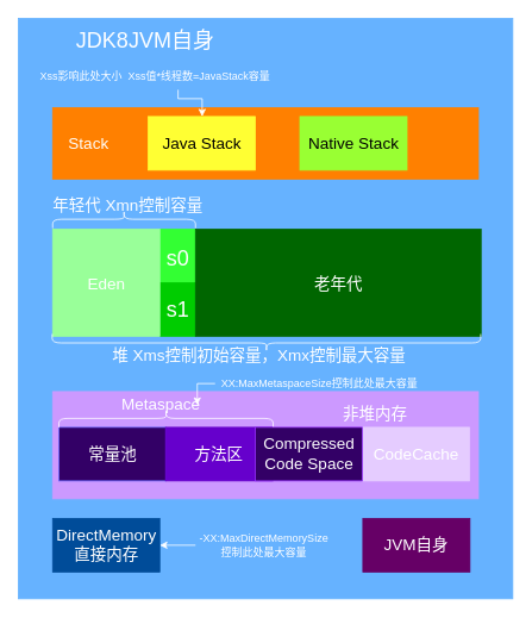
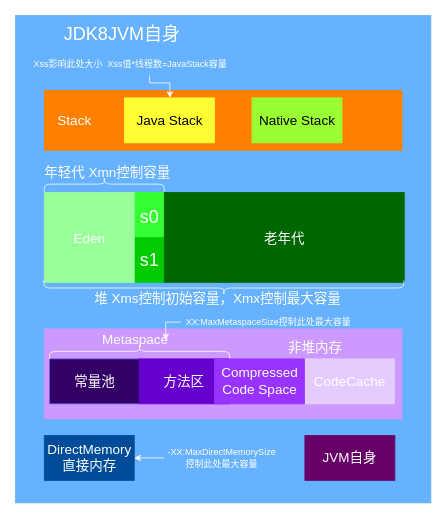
- <mxCell id="20" value="&lt;font color=&quot;#ffffff&quot;&gt;Compressed Code Space&lt;/font&gt;" style="rounded=0;whiteSpace=wrap;html=1;shadow=0;fontSize=18;fontColor=#000000;strokeColor=#9933FF;fillColor=#330066;" parent="1" vertex="1"><mxGeometry x="285.5" y="478" width="120" height="60" as="geometry" /></mxCell>
+ <mxCell id="20" value="&lt;font color=&quot;#ffffff&quot;&gt;Compressed Code Space&lt;/font&gt;" style="rounded=0;whiteSpace=wrap;html=1;shadow=0;fontSize=18;fontColor=#000000;strokeColor=#9933FF;fillColor=#9933FF;" parent="1" vertex="1"><mxGeometry x="285.5" y="478" width="120" height="60" as="geometry" /></mxCell>
